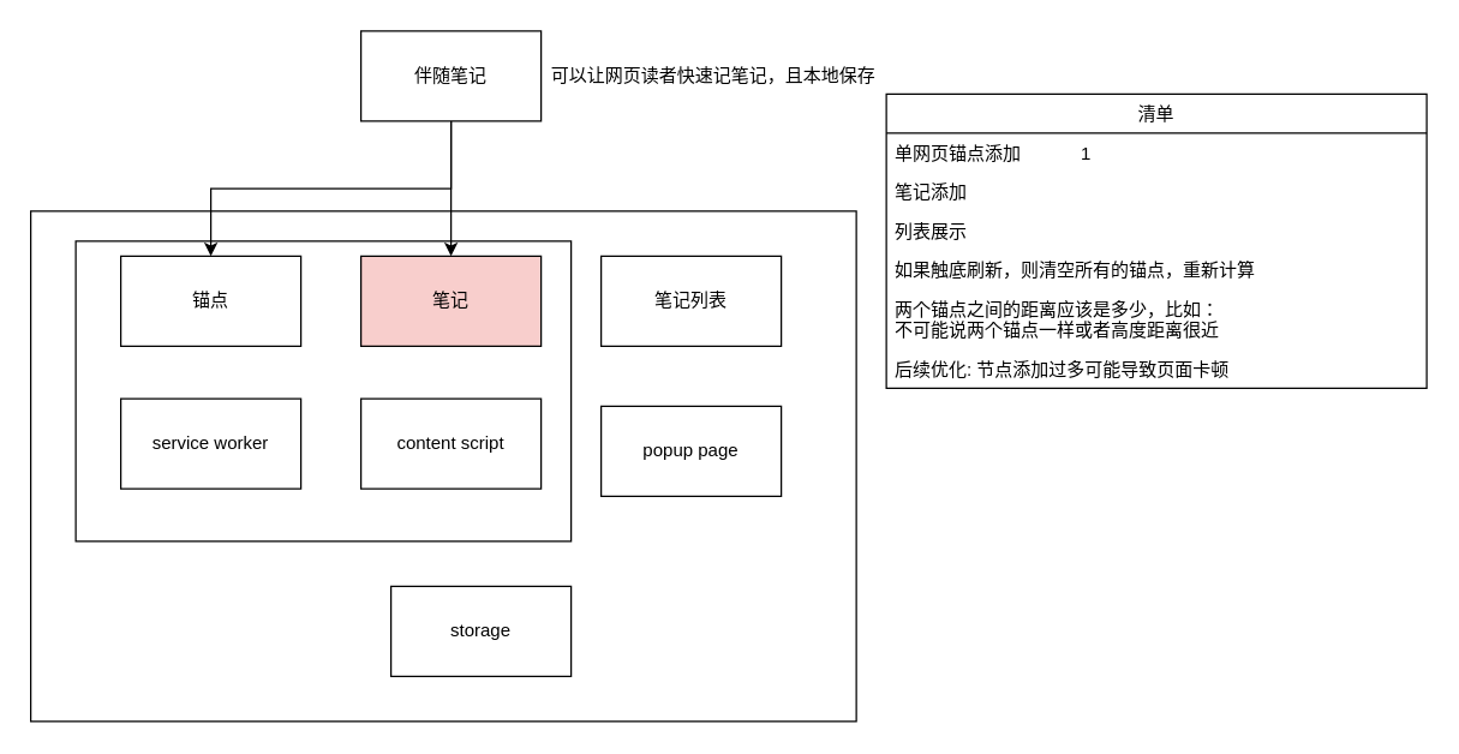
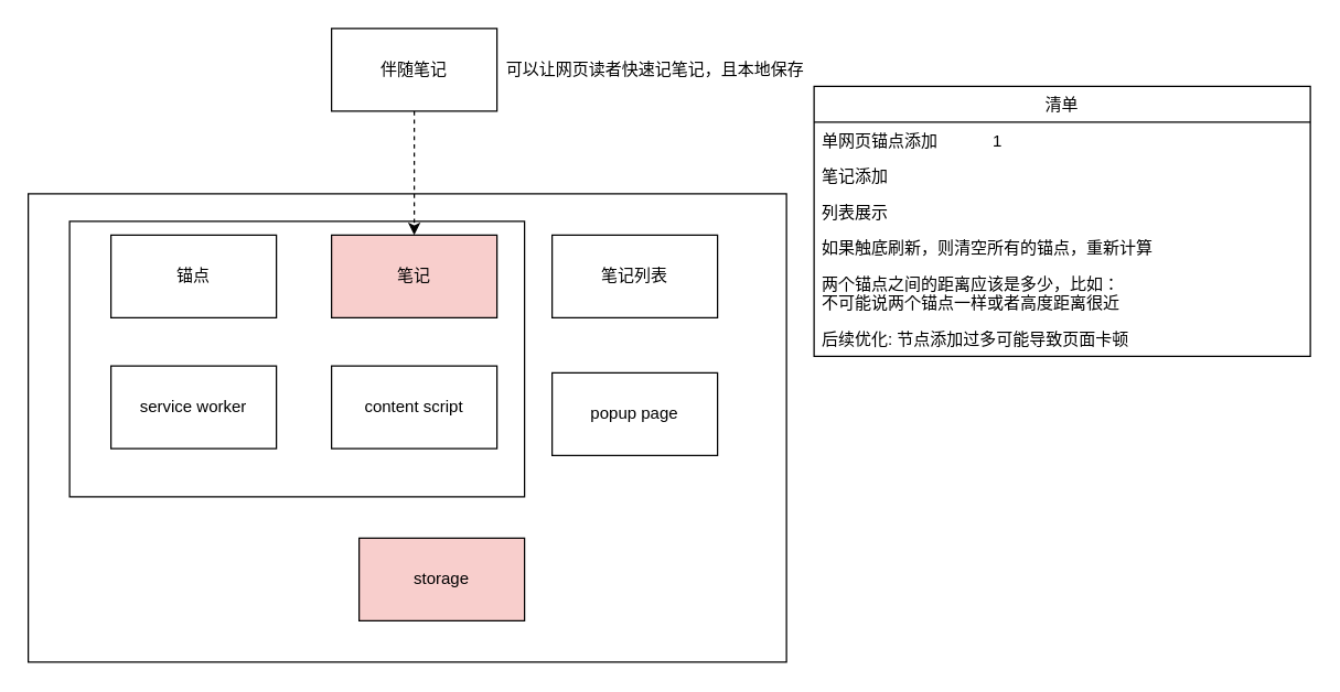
- <mxCell id="6" style="edgeStyle=orthogonalEdgeStyle;rounded=0;orthogonalLoop=1;jettySize=auto;html=1;exitX=0.5;exitY=1;exitDx=0;exitDy=0;entryX=0.5;entryY=0;entryDx=0;entryDy=0;" edge="1" parent="1" source="8" target="4"><mxGeometry relative="1" as="geometry" /></mxCell>
- <mxCell id="7" style="edgeStyle=orthogonalEdgeStyle;rounded=0;orthogonalLoop=1;jettySize=auto;html=1;exitX=0.5;exitY=1;exitDx=0;exitDy=0;entryX=0.5;entryY=0;entryDx=0;entryDy=0;" edge="1" parent="1" source="8" target="5"><mxGeometry relative="1" as="geometry" /></mxCell>
+ <mxCell id="7" style="edgeStyle=orthogonalEdgeStyle;rounded=0;orthogonalLoop=1;jettySize=auto;html=1;exitX=0.5;exitY=1;exitDx=0;exitDy=0;entryX=0.5;entryY=0;entryDx=0;entryDy=0;dashed=1;" edge="1" parent="1" source="8" target="5"><mxGeometry relative="1" as="geometry" /></mxCell>
- <mxCell id="14" value="storage" style="rounded=0;whiteSpace=wrap;html=1;" vertex="1" parent="1"><mxGeometry x="260" y="390" width="120" height="60" as="geometry" /></mxCell>
+ <mxCell id="14" value="storage" style="rounded=0;whiteSpace=wrap;html=1;fillColor=#f8cecc;" vertex="1" parent="1"><mxGeometry x="260" y="390" width="120" height="60" as="geometry" /></mxCell>
